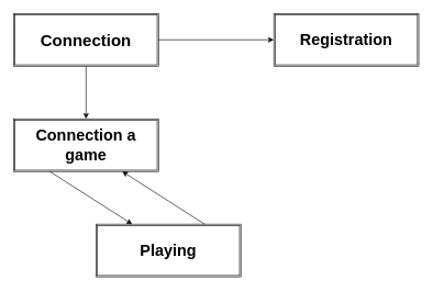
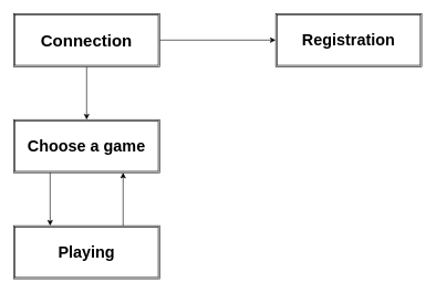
- <mxCell id="5" value="&lt;h1&gt;Connection a game&lt;/h1&gt;" style="shape=ext;double=1;rounded=0;whiteSpace=wrap;html=1;" parent="1" vertex="1"><mxGeometry x="20" y="180" width="220" height="80" as="geometry" /></mxCell>
+ <mxCell id="5" value="&lt;h1&gt;Choose a game&lt;/h1&gt;" style="shape=ext;double=1;rounded=0;whiteSpace=wrap;html=1;" parent="1" vertex="1"><mxGeometry x="20" y="180" width="220" height="80" as="geometry" /></mxCell>
- <mxCell id="6" value="&lt;h1&gt;Playing&lt;/h1&gt;" style="shape=ext;double=1;rounded=0;whiteSpace=wrap;html=1;" parent="1" vertex="1"><mxGeometry x="145" y="340" width="220" height="80" as="geometry" /></mxCell>
+ <mxCell id="6" value="&lt;h1&gt;Playing&lt;/h1&gt;" style="shape=ext;double=1;rounded=0;whiteSpace=wrap;html=1;" parent="1" vertex="1"><mxGeometry x="20" y="340" width="220" height="80" as="geometry" /></mxCell>
